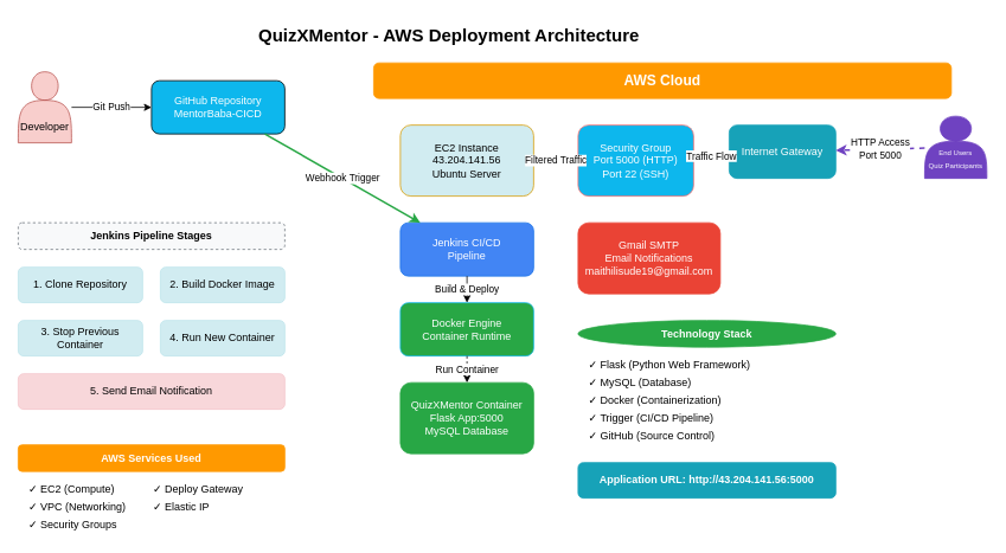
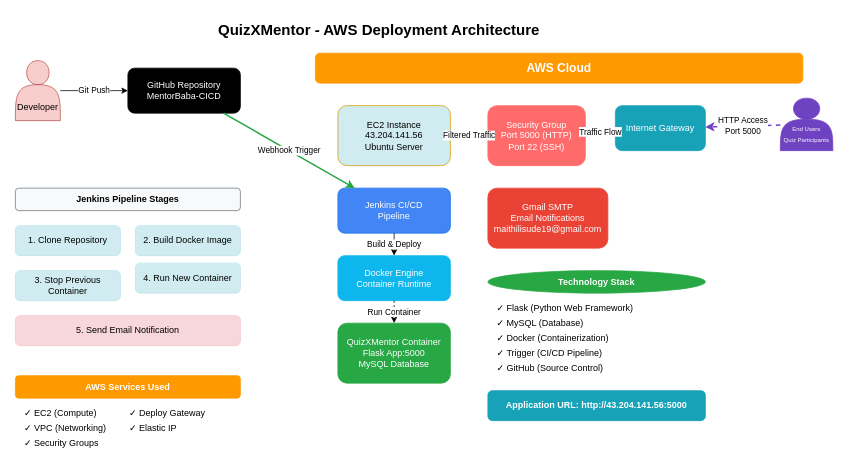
- <mxCell id="4" value="GitHub Repository&#10;MentorBaba-CICD" style="rounded=1;whiteSpace=wrap;html=1;fillColor=#0db7ed;strokeColor=#000000;fontColor=#ffffff;" parent="1" vertex="1"><mxGeometry x="170" y="90" width="150" height="60" as="geometry" /></mxCell>
+ <mxCell id="4" value="GitHub Repository&#10;MentorBaba-CICD" style="rounded=1;whiteSpace=wrap;html=1;fillColor=#000000;strokeColor=#000000;fontColor=#ffffff;" parent="1" vertex="1"><mxGeometry x="170" y="90" width="150" height="60" as="geometry" /></mxCell>
- <mxCell id="11" value="Security Group&#10;Port 5000 (HTTP)&#10;Port 22 (SSH)" style="rounded=1;whiteSpace=wrap;html=1;fillColor=#0db7ed;strokeColor=#ff6b6b;fontColor=#ffffff;" parent="1" vertex="1"><mxGeometry x="650" y="140" width="130" height="80" as="geometry" /></mxCell>
+ <mxCell id="11" value="Security Group&#10;Port 5000 (HTTP)&#10;Port 22 (SSH)" style="rounded=1;whiteSpace=wrap;html=1;fillColor=#ff6b6b;strokeColor=#ff6b6b;fontColor=#ffffff;" parent="1" vertex="1"><mxGeometry x="650" y="140" width="130" height="80" as="geometry" /></mxCell>
- <mxCell id="21" value="Jenkins Pipeline Stages" style="rounded=1;whiteSpace=wrap;html=1;fillColor=#f8f9fa;strokeColor=#6c757d;fontSize=12;fontStyle=1;dashed=1;" parent="1" vertex="1"><mxGeometry x="20" y="250" width="300" height="30" as="geometry" /></mxCell>
+ <mxCell id="21" value="Jenkins Pipeline Stages" style="rounded=1;whiteSpace=wrap;html=1;fillColor=#f8f9fa;strokeColor=#6c757d;fontSize=12;fontStyle=1;" parent="1" vertex="1"><mxGeometry x="20" y="250" width="300" height="30" as="geometry" /></mxCell>
- <mxCell id="9" value="Docker Engine&#10;Container Runtime" style="rounded=1;whiteSpace=wrap;html=1;fillColor=#28a745;strokeColor=#0db7ed;fontColor=#ffffff;" parent="1" vertex="1"><mxGeometry x="450" y="340" width="150" height="60" as="geometry" /></mxCell>
+ <mxCell id="9" value="Docker Engine&#10;Container Runtime" style="rounded=1;whiteSpace=wrap;html=1;fillColor=#0db7ed;strokeColor=#0db7ed;fontColor=#ffffff;" parent="1" vertex="1"><mxGeometry x="450" y="340" width="150" height="60" as="geometry" /></mxCell>
- <mxCell id="25" value="4. Run New Container" style="rounded=1;whiteSpace=wrap;html=1;fillColor=#d1ecf1;strokeColor=#bee5eb;" parent="1" vertex="1"><mxGeometry x="180" y="360" width="140" height="40" as="geometry" /></mxCell>
+ <mxCell id="25" value="4. Run New Container" style="rounded=1;whiteSpace=wrap;html=1;fillColor=#d1ecf1;strokeColor=#bee5eb;" parent="1" vertex="1"><mxGeometry x="180" y="350" width="140" height="40" as="geometry" /></mxCell>
